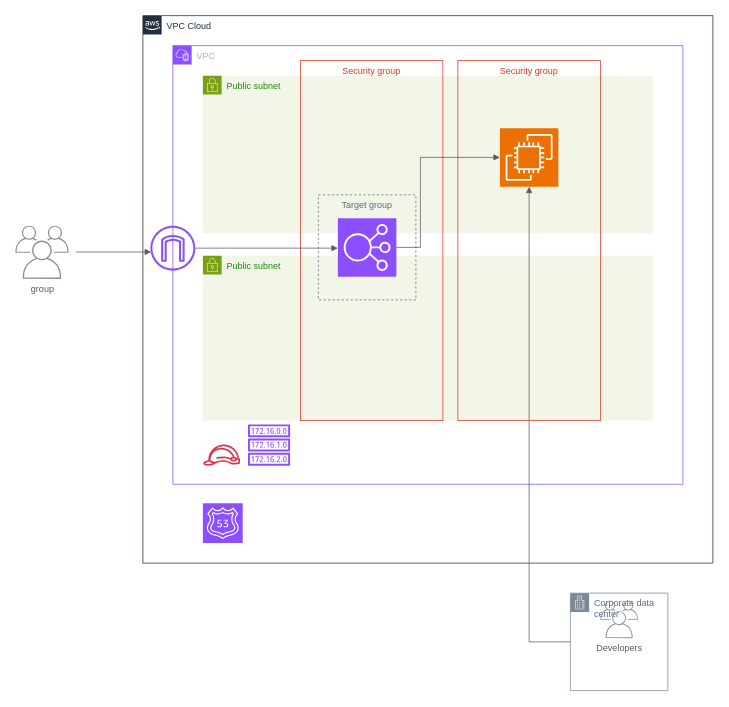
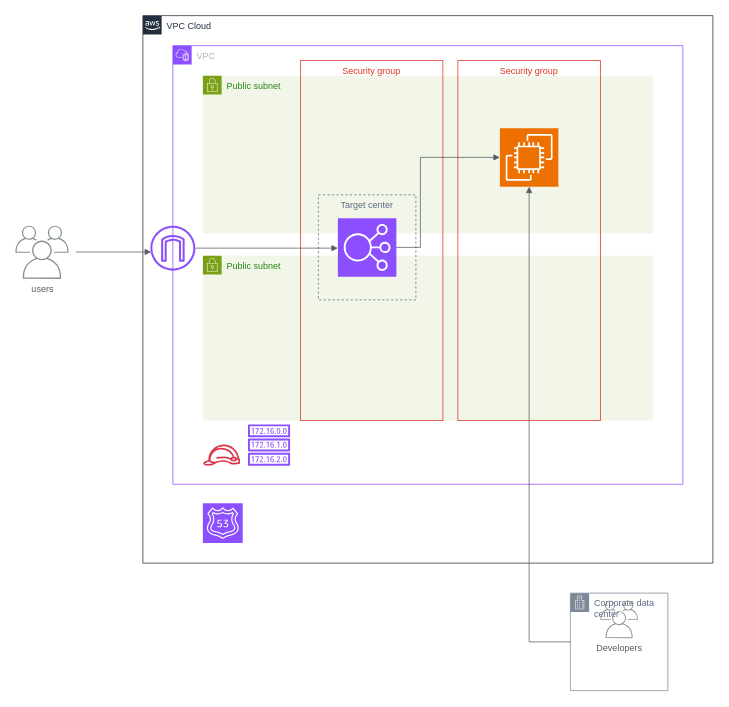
- <mxCell id="14" value="Target group" style="fillColor=none;strokeColor=#5A6C86;dashed=1;verticalAlign=top;fontStyle=0;fontColor=#5A6C86;whiteSpace=wrap;html=1;" parent="4" vertex="1"><mxGeometry x="194" y="199" width="130" height="140" as="geometry" /></mxCell>
+ <mxCell id="14" value="Target center" style="fillColor=none;strokeColor=#5A6C86;dashed=1;verticalAlign=top;fontStyle=0;fontColor=#5A6C86;whiteSpace=wrap;html=1;" parent="4" vertex="1"><mxGeometry x="194" y="199" width="130" height="140" as="geometry" /></mxCell>
- <mxCell id="19" value="group" style="sketch=0;outlineConnect=0;gradientColor=none;fontColor=#545B64;strokeColor=none;fillColor=#879196;dashed=0;verticalLabelPosition=bottom;verticalAlign=top;align=center;html=1;fontSize=12;fontStyle=0;aspect=fixed;shape=mxgraph.aws4.illustration_users;pointerEvents=1" parent="1" vertex="1"><mxGeometry x="20" y="300" width="71" height="71" as="geometry" /></mxCell>
+ <mxCell id="19" value="users" style="sketch=0;outlineConnect=0;gradientColor=none;fontColor=#545B64;strokeColor=none;fillColor=#879196;dashed=0;verticalLabelPosition=bottom;verticalAlign=top;align=center;html=1;fontSize=12;fontStyle=0;aspect=fixed;shape=mxgraph.aws4.illustration_users;pointerEvents=1" parent="1" vertex="1"><mxGeometry x="20" y="300" width="71" height="71" as="geometry" /></mxCell>
